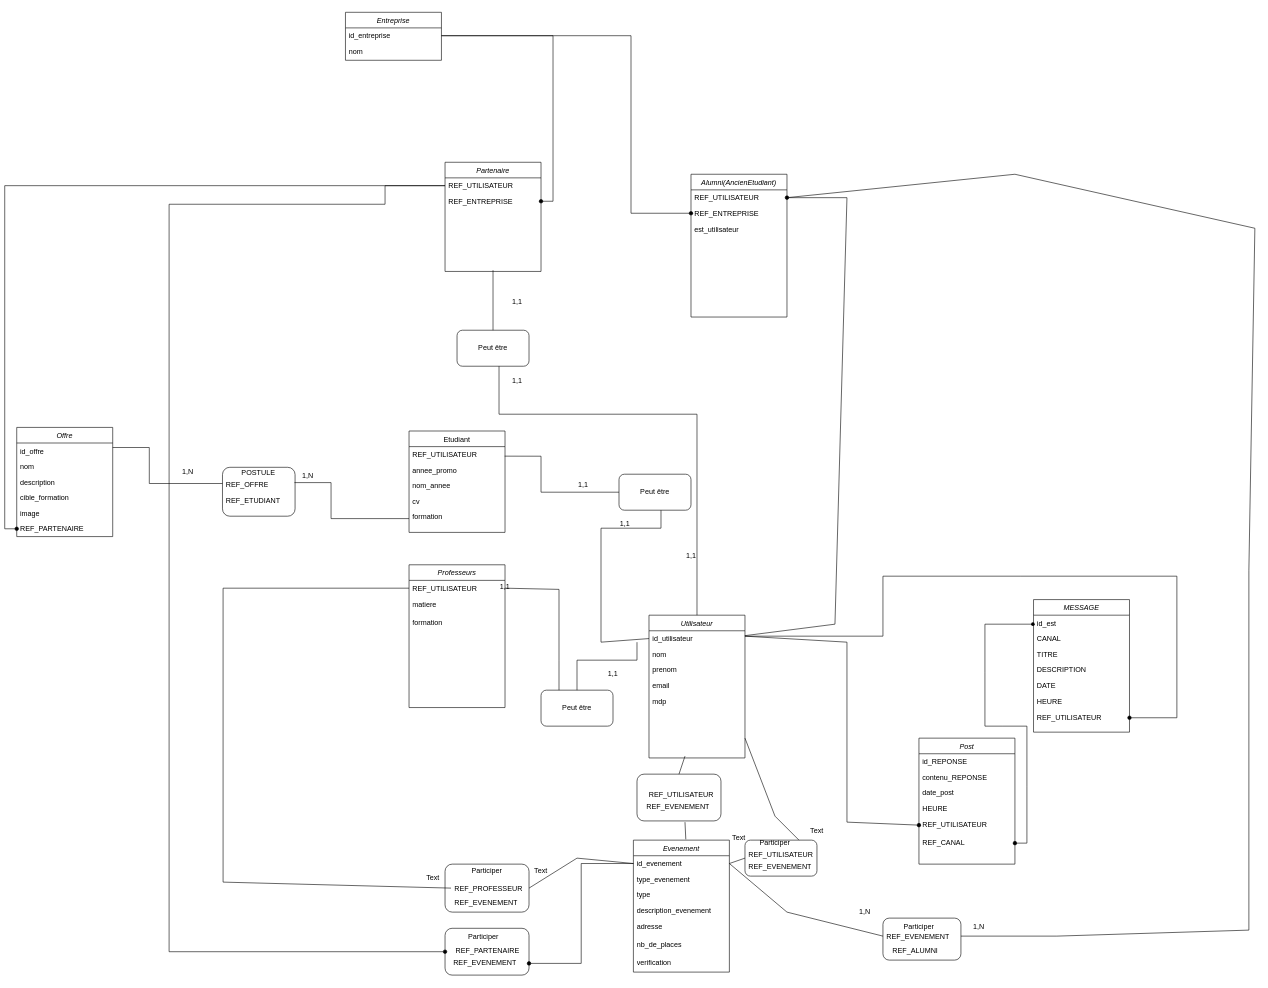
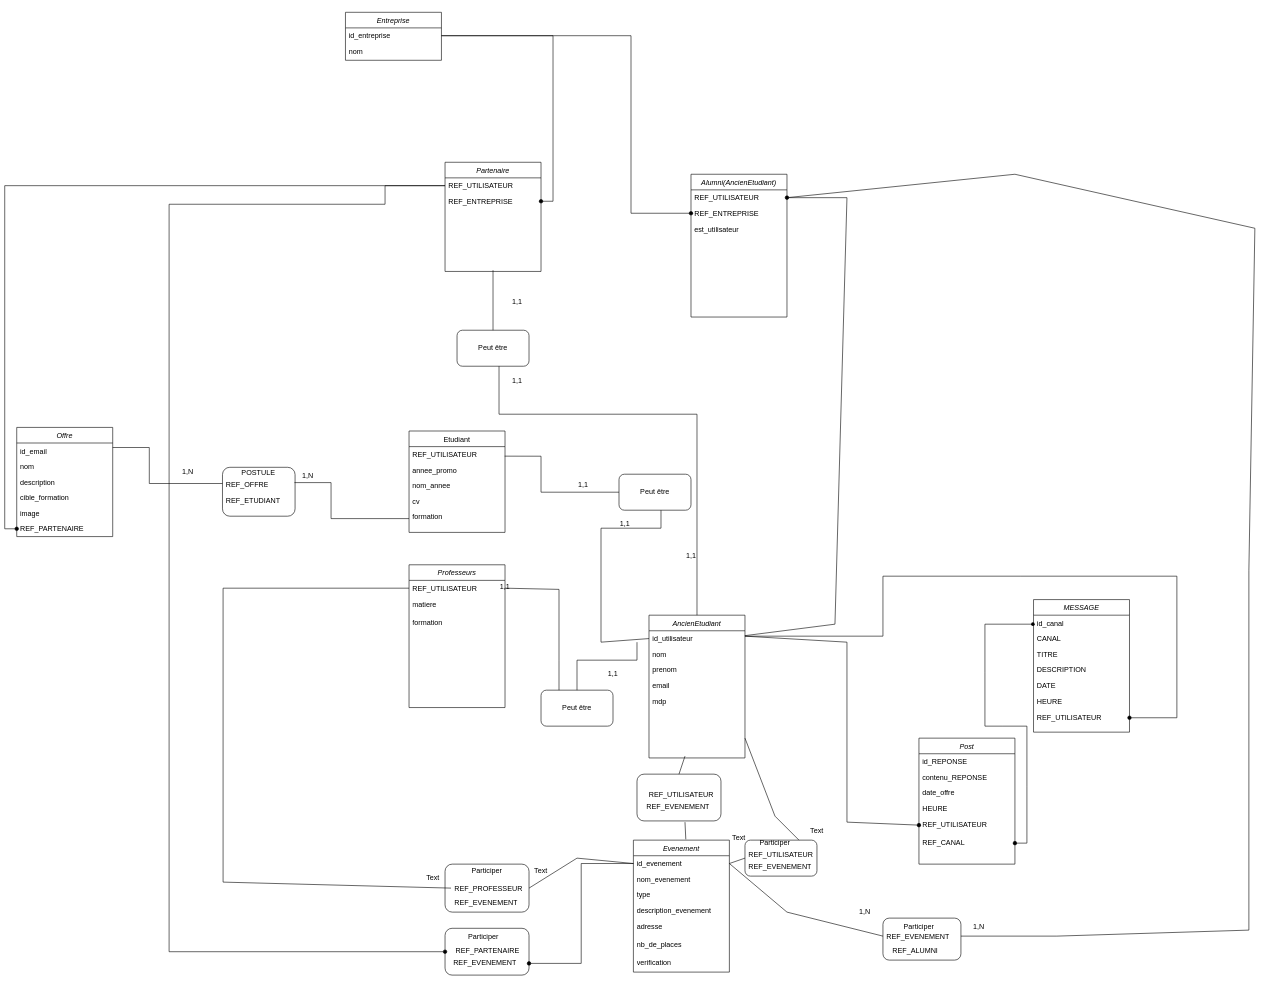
- <mxCell id="58" value="id_offre" style="text;align=left;verticalAlign=top;spacingLeft=4;spacingRight=4;overflow=hidden;rotatable=0;points=[[0,0.5],[1,0.5]];portConstraint=eastwest;" parent="57" vertex="1"><mxGeometry y="26" width="160" height="26" as="geometry" /></mxCell>
+ <mxCell id="58" value="id_email" style="text;align=left;verticalAlign=top;spacingLeft=4;spacingRight=4;overflow=hidden;rotatable=0;points=[[0,0.5],[1,0.5]];portConstraint=eastwest;" parent="57" vertex="1"><mxGeometry y="26" width="160" height="26" as="geometry" /></mxCell>
- <mxCell id="3" value="Utilisateur" style="swimlane;fontStyle=2;align=center;verticalAlign=top;childLayout=stackLayout;horizontal=1;startSize=26;horizontalStack=0;resizeParent=1;resizeLast=0;collapsible=1;marginBottom=0;rounded=0;shadow=0;strokeWidth=1;" parent="1" vertex="1"><mxGeometry x="1074" y="1025" width="160" height="238" as="geometry"><mxRectangle x="230" y="140" width="160" height="26" as="alternateBounds" /></mxGeometry></mxCell>
+ <mxCell id="3" value="AncienEtudiant" style="swimlane;fontStyle=2;align=center;verticalAlign=top;childLayout=stackLayout;horizontal=1;startSize=26;horizontalStack=0;resizeParent=1;resizeLast=0;collapsible=1;marginBottom=0;rounded=0;shadow=0;strokeWidth=1;" parent="1" vertex="1"><mxGeometry x="1074" y="1025" width="160" height="238" as="geometry"><mxRectangle x="230" y="140" width="160" height="26" as="alternateBounds" /></mxGeometry></mxCell>
- <mxCell id="34" value="id_est" style="text;align=left;verticalAlign=top;spacingLeft=4;spacingRight=4;overflow=hidden;rotatable=0;points=[[0,0.5],[1,0.5]];portConstraint=eastwest;" parent="33" vertex="1"><mxGeometry y="26" width="160" height="26" as="geometry" /></mxCell>
+ <mxCell id="34" value="id_canal" style="text;align=left;verticalAlign=top;spacingLeft=4;spacingRight=4;overflow=hidden;rotatable=0;points=[[0,0.5],[1,0.5]];portConstraint=eastwest;" parent="33" vertex="1"><mxGeometry y="26" width="160" height="26" as="geometry" /></mxCell>
- <mxCell id="28" value="date_post" style="text;align=left;verticalAlign=top;spacingLeft=4;spacingRight=4;overflow=hidden;rotatable=0;points=[[0,0.5],[1,0.5]];portConstraint=eastwest;rounded=0;shadow=0;html=0;" parent="25" vertex="1"><mxGeometry y="78" width="160" height="26" as="geometry" /></mxCell>
+ <mxCell id="28" value="date_offre" style="text;align=left;verticalAlign=top;spacingLeft=4;spacingRight=4;overflow=hidden;rotatable=0;points=[[0,0.5],[1,0.5]];portConstraint=eastwest;rounded=0;shadow=0;html=0;" parent="25" vertex="1"><mxGeometry y="78" width="160" height="26" as="geometry" /></mxCell>
- <mxCell id="43" value="type_evenement" style="text;align=left;verticalAlign=top;spacingLeft=4;spacingRight=4;overflow=hidden;rotatable=0;points=[[0,0.5],[1,0.5]];portConstraint=eastwest;rounded=0;shadow=0;html=0;" parent="41" vertex="1"><mxGeometry y="52" width="160" height="26" as="geometry" /></mxCell>
+ <mxCell id="43" value="nom_evenement" style="text;align=left;verticalAlign=top;spacingLeft=4;spacingRight=4;overflow=hidden;rotatable=0;points=[[0,0.5],[1,0.5]];portConstraint=eastwest;rounded=0;shadow=0;html=0;" parent="41" vertex="1"><mxGeometry y="52" width="160" height="26" as="geometry" /></mxCell>
